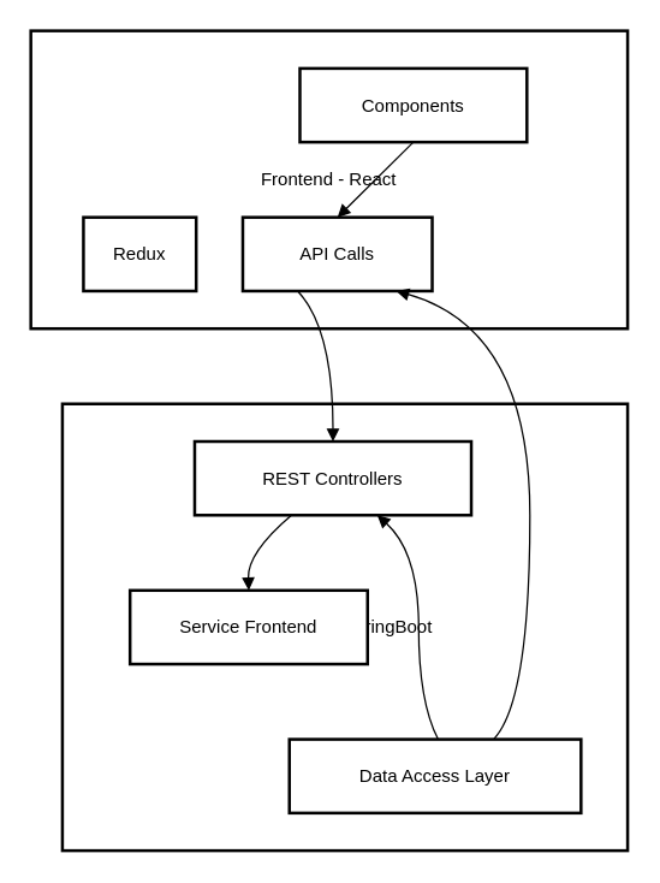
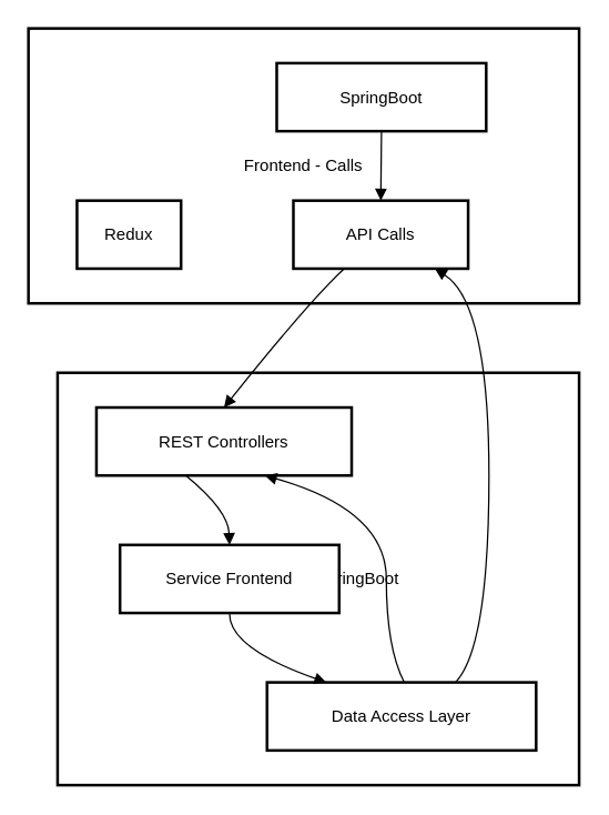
- <mxCell id="4" value="Components" style="whiteSpace=wrap;strokeWidth=2;" vertex="1" parent="1"><mxGeometry x="199" y="45" width="151" height="49" as="geometry" /></mxCell>
+ <mxCell id="4" value="SpringBoot" style="whiteSpace=wrap;strokeWidth=2;" vertex="1" parent="1"><mxGeometry x="199" y="45" width="151" height="49" as="geometry" /></mxCell>
- <mxCell id="3" value="Frontend - React" style="whiteSpace=wrap;strokeWidth=2;" vertex="1" parent="1"><mxGeometry x="20" y="20" width="397" height="198" as="geometry" /></mxCell>
+ <mxCell id="3" value="Frontend - Calls" style="whiteSpace=wrap;strokeWidth=2;" vertex="1" parent="1"><mxGeometry x="20" y="20" width="397" height="198" as="geometry" /></mxCell>
- <mxCell id="6" value="API Calls" style="whiteSpace=wrap;strokeWidth=2;" vertex="1" parent="1"><mxGeometry x="161" y="144" width="126" height="49" as="geometry" /></mxCell>
+ <mxCell id="6" value="API Calls" style="whiteSpace=wrap;strokeWidth=2;" vertex="1" parent="1"><mxGeometry x="211" y="144" width="126" height="49" as="geometry" /></mxCell>
- <mxCell id="7" value="REST Controllers" style="whiteSpace=wrap;strokeWidth=2;" vertex="1" parent="1"><mxGeometry x="129" y="293" width="184" height="49" as="geometry" /></mxCell>
+ <mxCell id="7" value="REST Controllers" style="whiteSpace=wrap;strokeWidth=2;" vertex="1" parent="1"><mxGeometry x="69" y="293" width="184" height="49" as="geometry" /></mxCell>
+ <mxCell id="13" value="" style="curved=1;startArrow=none;endArrow=block;exitX=0.5;exitY=1;entryX=0.22;entryY=0;" edge="1" parent="1" source="8" target="9"><mxGeometry relative="1" as="geometry"><Array as="points"><mxPoint x="164" y="466" /></Array></mxGeometry></mxCell>
